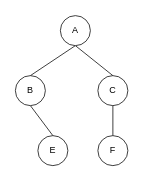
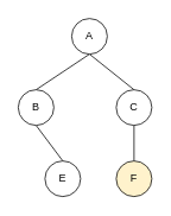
- <mxCell id="10" value="F" style="ellipse;whiteSpace=wrap;html=1;aspect=fixed;" parent="1" vertex="1"><mxGeometry x="130" y="180" width="40" height="40" as="geometry" /></mxCell>
+ <mxCell id="10" value="F" style="ellipse;whiteSpace=wrap;html=1;aspect=fixed;fillColor=#fff2cc;" parent="1" vertex="1"><mxGeometry x="130" y="180" width="40" height="40" as="geometry" /></mxCell>
